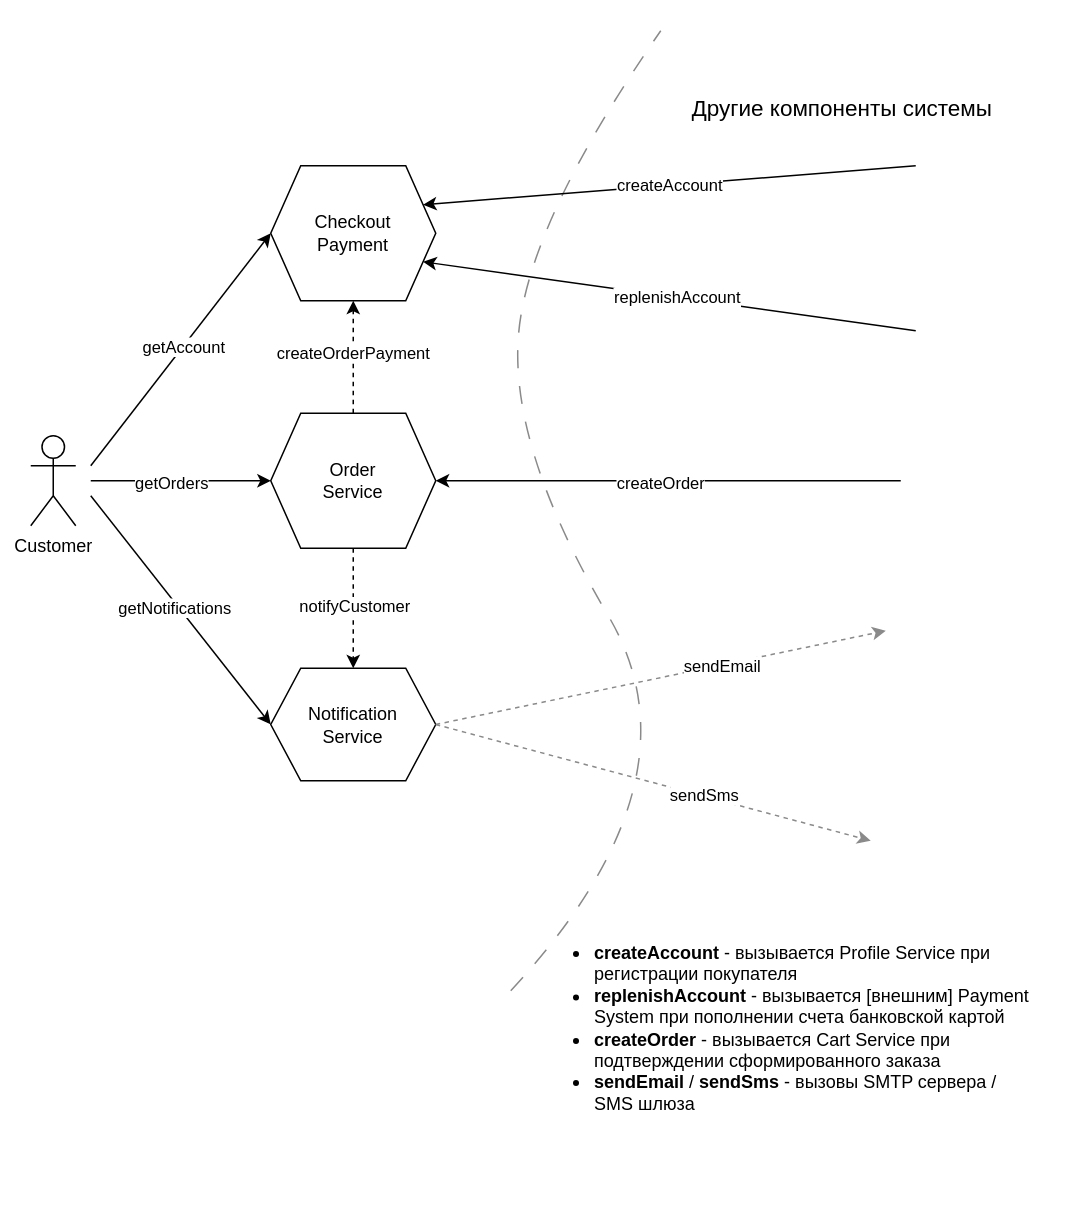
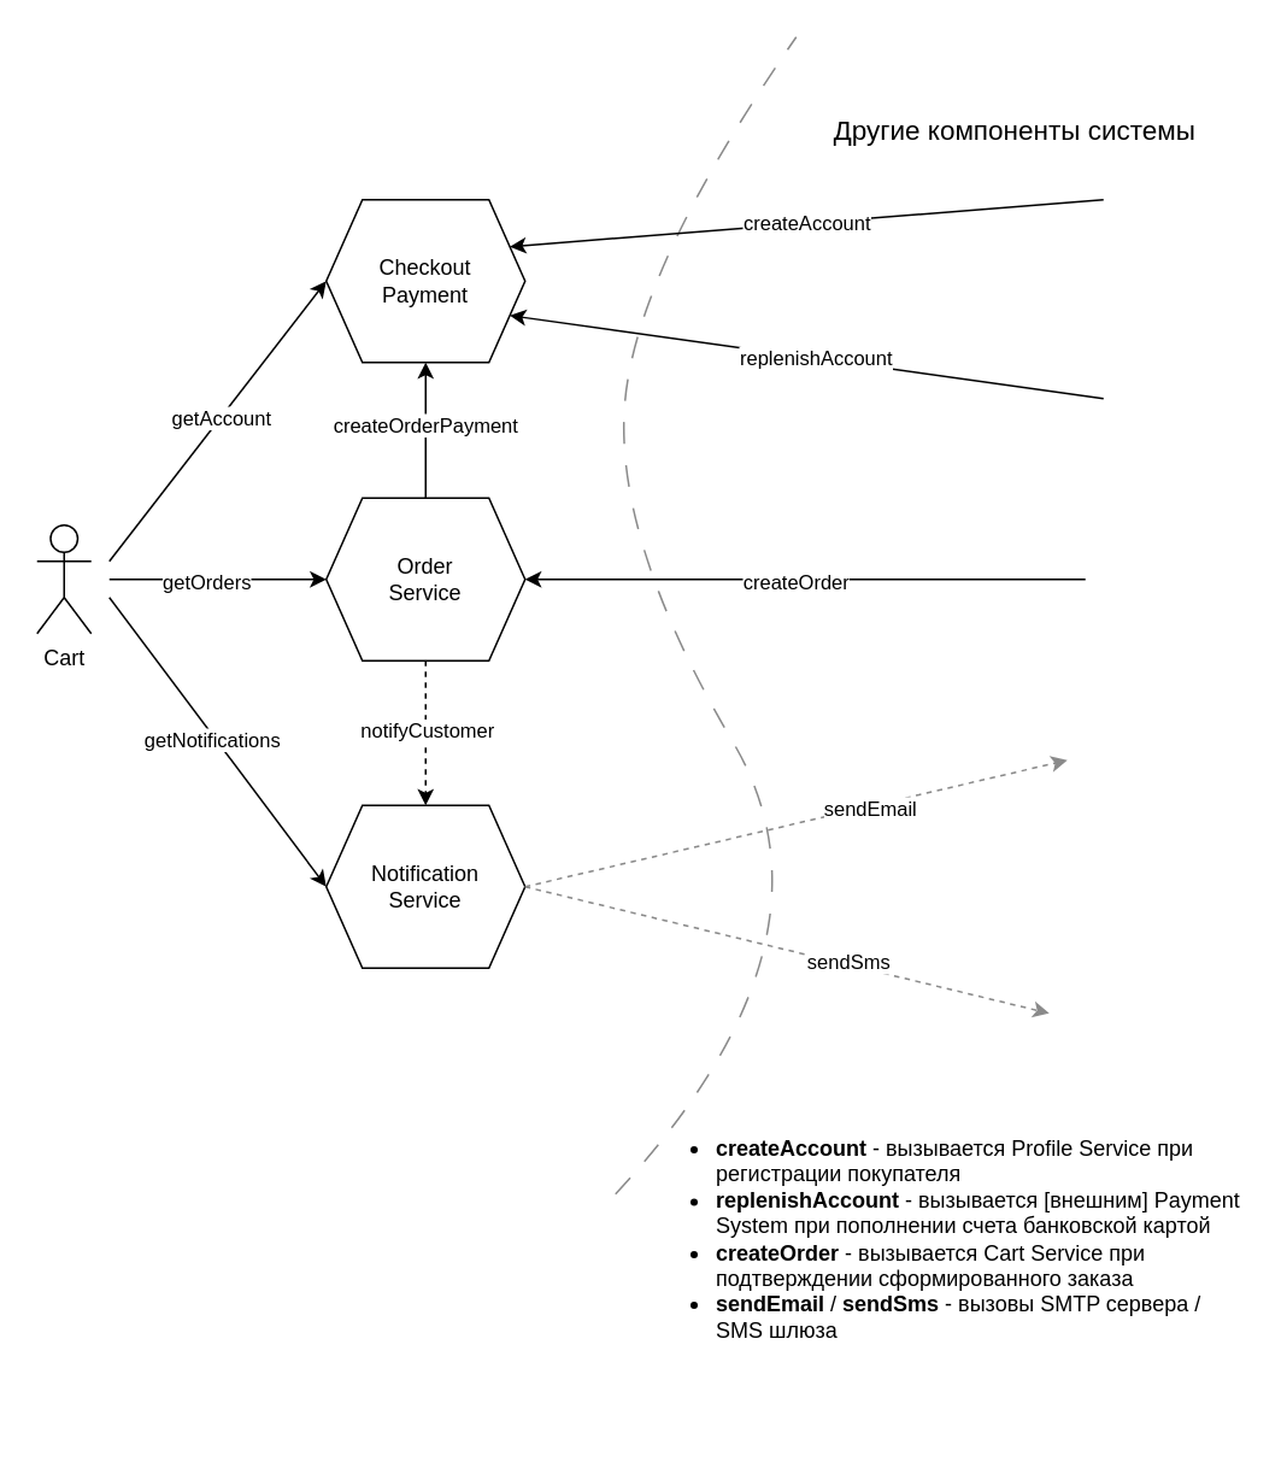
- <mxCell id="13" value="" style="endArrow=classic;html=1;rounded=0;entryX=0.5;entryY=1;entryDx=0;entryDy=0;exitX=0.5;exitY=0;exitDx=0;exitDy=0;dashed=1;" edge="1" parent="1" source="2" target="3"><mxGeometry width="50" height="50" relative="1" as="geometry"><mxPoint x="270" y="370" as="sourcePoint" /><mxPoint x="320" y="320" as="targetPoint" /></mxGeometry></mxCell>
+ <mxCell id="13" value="" style="endArrow=classic;html=1;rounded=0;entryX=0.5;entryY=1;entryDx=0;entryDy=0;exitX=0.5;exitY=0;exitDx=0;exitDy=0;" edge="1" parent="1" source="2" target="3"><mxGeometry width="50" height="50" relative="1" as="geometry"><mxPoint x="270" y="370" as="sourcePoint" /><mxPoint x="320" y="320" as="targetPoint" /></mxGeometry></mxCell>
- <mxCell id="7" value="Customer" style="shape=umlActor;verticalLabelPosition=bottom;verticalAlign=top;html=1;outlineConnect=0;" vertex="1" parent="1"><mxGeometry x="20" y="290" width="30" height="60" as="geometry" /></mxCell>
+ <mxCell id="7" value="Cart" style="shape=umlActor;verticalLabelPosition=bottom;verticalAlign=top;html=1;outlineConnect=0;" vertex="1" parent="1"><mxGeometry x="20" y="290" width="30" height="60" as="geometry" /></mxCell>
- <mxCell id="4" value="Notification&lt;div&gt;Service&lt;/div&gt;" style="shape=hexagon;perimeter=hexagonPerimeter2;whiteSpace=wrap;html=1;fixedSize=1;" vertex="1" parent="1"><mxGeometry x="180" y="445" width="110" height="75" as="geometry" /></mxCell>
+ <mxCell id="4" value="Notification&lt;div&gt;Service&lt;/div&gt;" style="shape=hexagon;perimeter=hexagonPerimeter2;whiteSpace=wrap;html=1;fixedSize=1;" vertex="1" parent="1"><mxGeometry x="180" y="445" width="110" height="90" as="geometry" /></mxCell>
